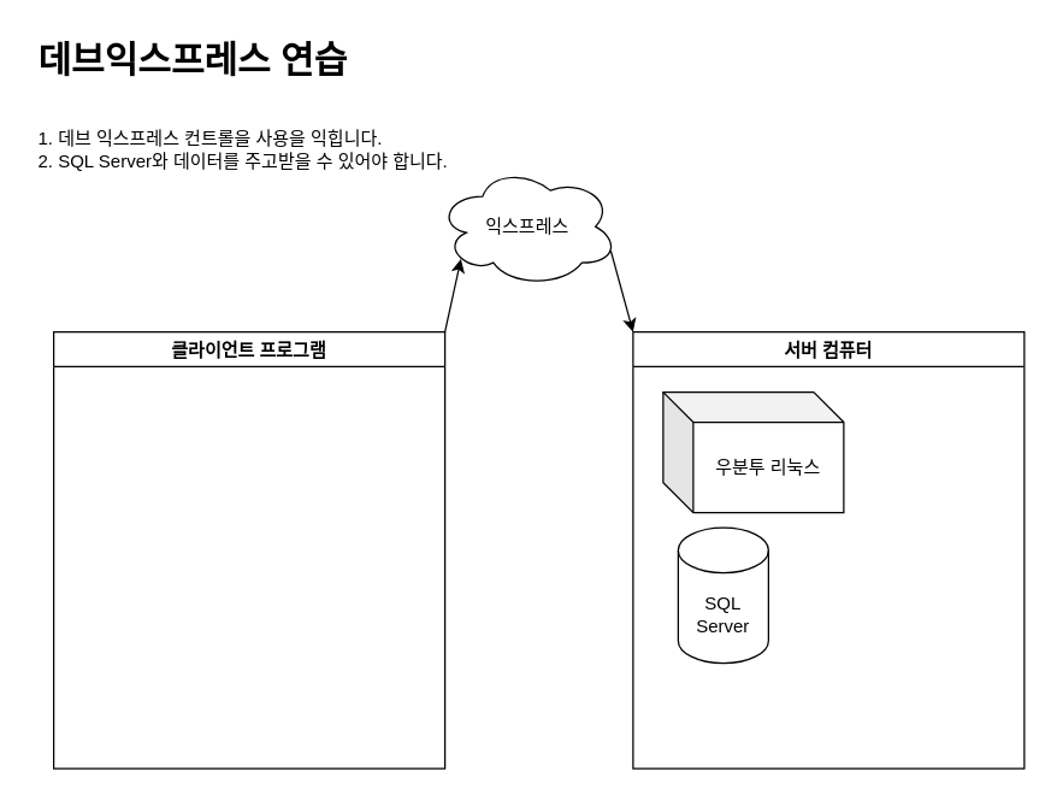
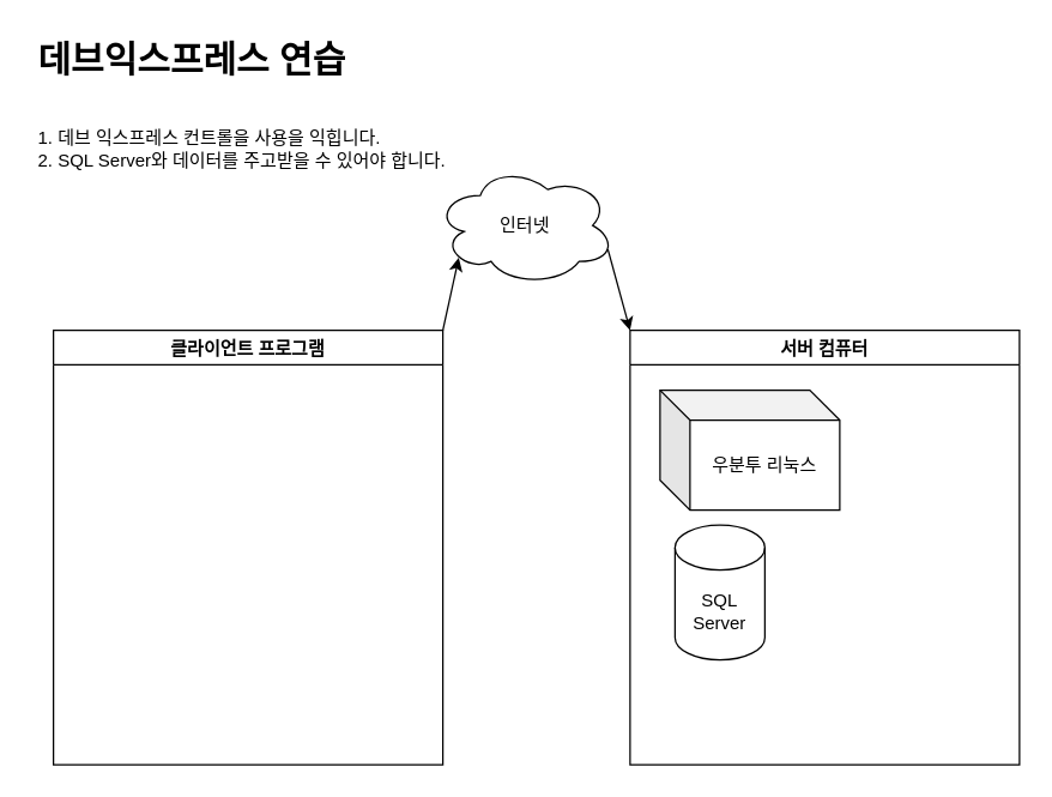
- <mxCell id="4" value="익스프레스" style="ellipse;shape=cloud;whiteSpace=wrap;html=1;" vertex="1" parent="1"><mxGeometry x="290" y="110" width="120" height="80" as="geometry" /></mxCell>
+ <mxCell id="4" value="인터넷" style="ellipse;shape=cloud;whiteSpace=wrap;html=1;" vertex="1" parent="1"><mxGeometry x="290" y="110" width="120" height="80" as="geometry" /></mxCell>
